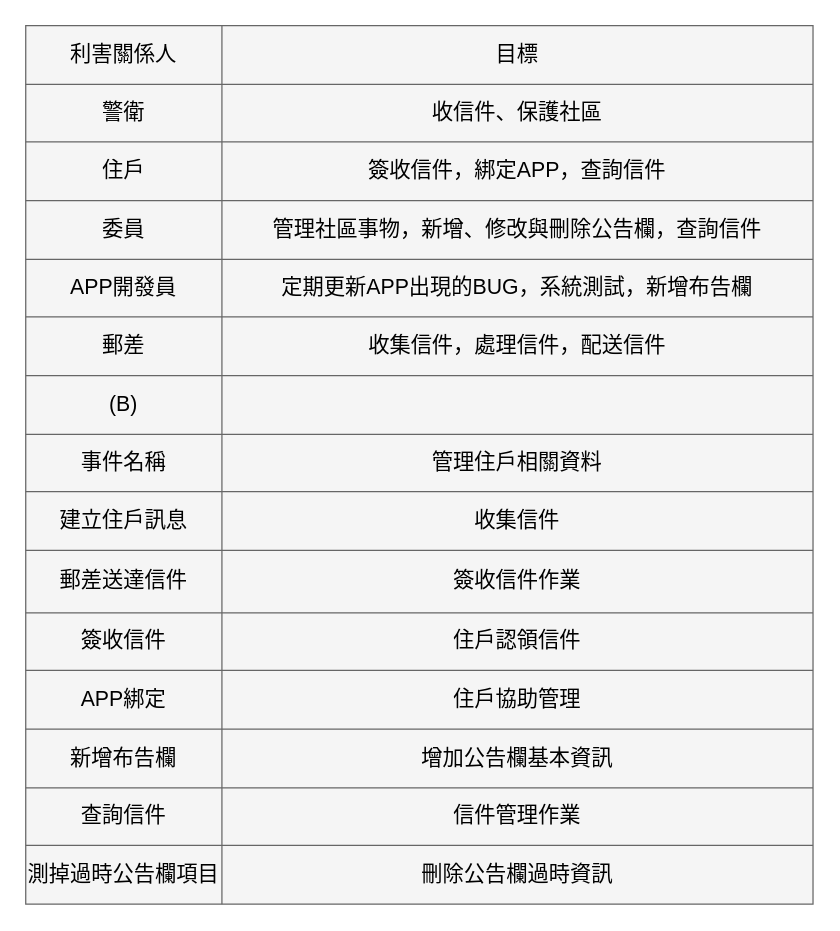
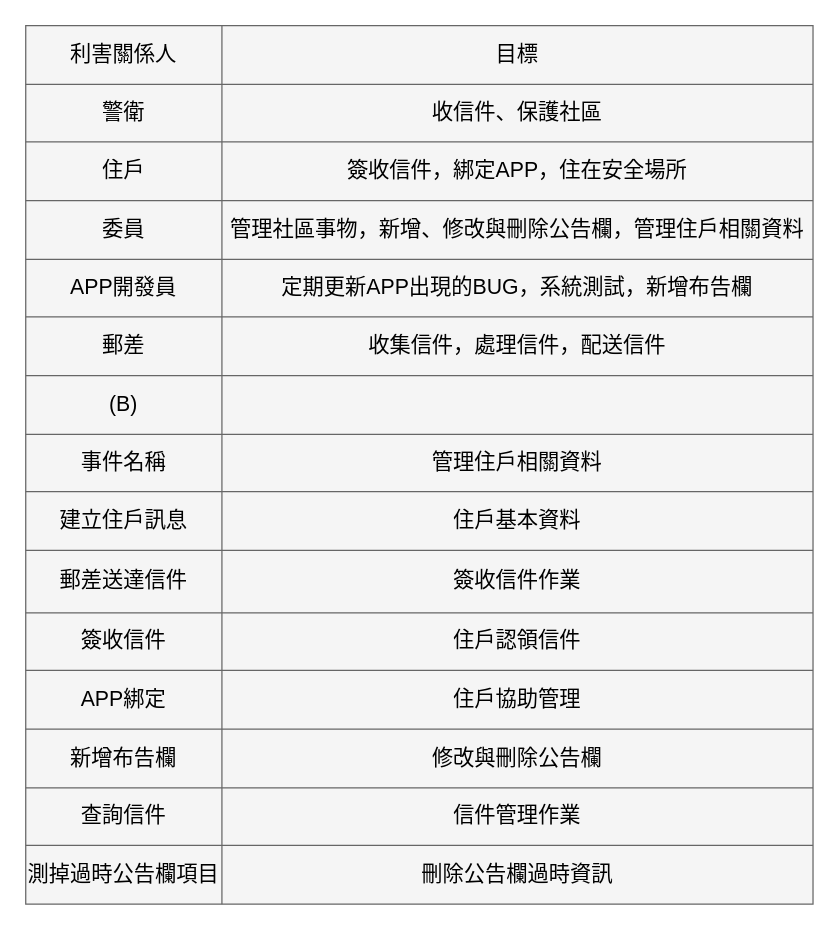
- <mxCell id="11" value="簽收信件，綁定APP，查詢信件" style="shape=partialRectangle;html=1;whiteSpace=wrap;connectable=0;overflow=hidden;fillColor=none;top=0;left=0;bottom=0;right=0;pointerEvents=1;fontColor=#000000;fontSize=17;" vertex="1" parent="9"><mxGeometry x="157" width="473" height="47" as="geometry"><mxRectangle width="473" height="47" as="alternateBounds" /></mxGeometry></mxCell>
+ <mxCell id="11" value="簽收信件，綁定APP，住在安全場所" style="shape=partialRectangle;html=1;whiteSpace=wrap;connectable=0;overflow=hidden;fillColor=none;top=0;left=0;bottom=0;right=0;pointerEvents=1;fontColor=#000000;fontSize=17;" vertex="1" parent="9"><mxGeometry x="157" width="473" height="47" as="geometry"><mxRectangle width="473" height="47" as="alternateBounds" /></mxGeometry></mxCell>
- <mxCell id="14" value="管理社區事物，新增、修改與刪除公告欄，查詢信件" style="shape=partialRectangle;html=1;whiteSpace=wrap;connectable=0;overflow=hidden;fillColor=none;top=0;left=0;bottom=0;right=0;pointerEvents=1;fontColor=#000000;fontSize=17;" vertex="1" parent="12"><mxGeometry x="157" width="473" height="47" as="geometry"><mxRectangle width="473" height="47" as="alternateBounds" /></mxGeometry></mxCell>
+ <mxCell id="14" value="管理社區事物，新增、修改與刪除公告欄，管理住戶相關資料" style="shape=partialRectangle;html=1;whiteSpace=wrap;connectable=0;overflow=hidden;fillColor=none;top=0;left=0;bottom=0;right=0;pointerEvents=1;fontColor=#000000;fontSize=17;" vertex="1" parent="12"><mxGeometry x="157" width="473" height="47" as="geometry"><mxRectangle width="473" height="47" as="alternateBounds" /></mxGeometry></mxCell>
- <mxCell id="29" value="收集信件" style="shape=partialRectangle;html=1;whiteSpace=wrap;connectable=0;overflow=hidden;fillColor=none;top=0;left=0;bottom=0;right=0;pointerEvents=1;fontColor=#000000;fontSize=17;" vertex="1" parent="27"><mxGeometry x="157" width="473" height="47" as="geometry"><mxRectangle width="473" height="47" as="alternateBounds" /></mxGeometry></mxCell>
+ <mxCell id="29" value="住戶基本資料" style="shape=partialRectangle;html=1;whiteSpace=wrap;connectable=0;overflow=hidden;fillColor=none;top=0;left=0;bottom=0;right=0;pointerEvents=1;fontColor=#000000;fontSize=17;" vertex="1" parent="27"><mxGeometry x="157" width="473" height="47" as="geometry"><mxRectangle width="473" height="47" as="alternateBounds" /></mxGeometry></mxCell>
- <mxCell id="41" value="增加公告欄基本資訊" style="shape=partialRectangle;html=1;whiteSpace=wrap;connectable=0;overflow=hidden;fillColor=none;top=0;left=0;bottom=0;right=0;pointerEvents=1;fontColor=#000000;fontSize=17;" vertex="1" parent="39"><mxGeometry x="157" width="473" height="47" as="geometry"><mxRectangle width="473" height="47" as="alternateBounds" /></mxGeometry></mxCell>
+ <mxCell id="41" value="修改與刪除公告欄" style="shape=partialRectangle;html=1;whiteSpace=wrap;connectable=0;overflow=hidden;fillColor=none;top=0;left=0;bottom=0;right=0;pointerEvents=1;fontColor=#000000;fontSize=17;" vertex="1" parent="39"><mxGeometry x="157" width="473" height="47" as="geometry"><mxRectangle width="473" height="47" as="alternateBounds" /></mxGeometry></mxCell>
